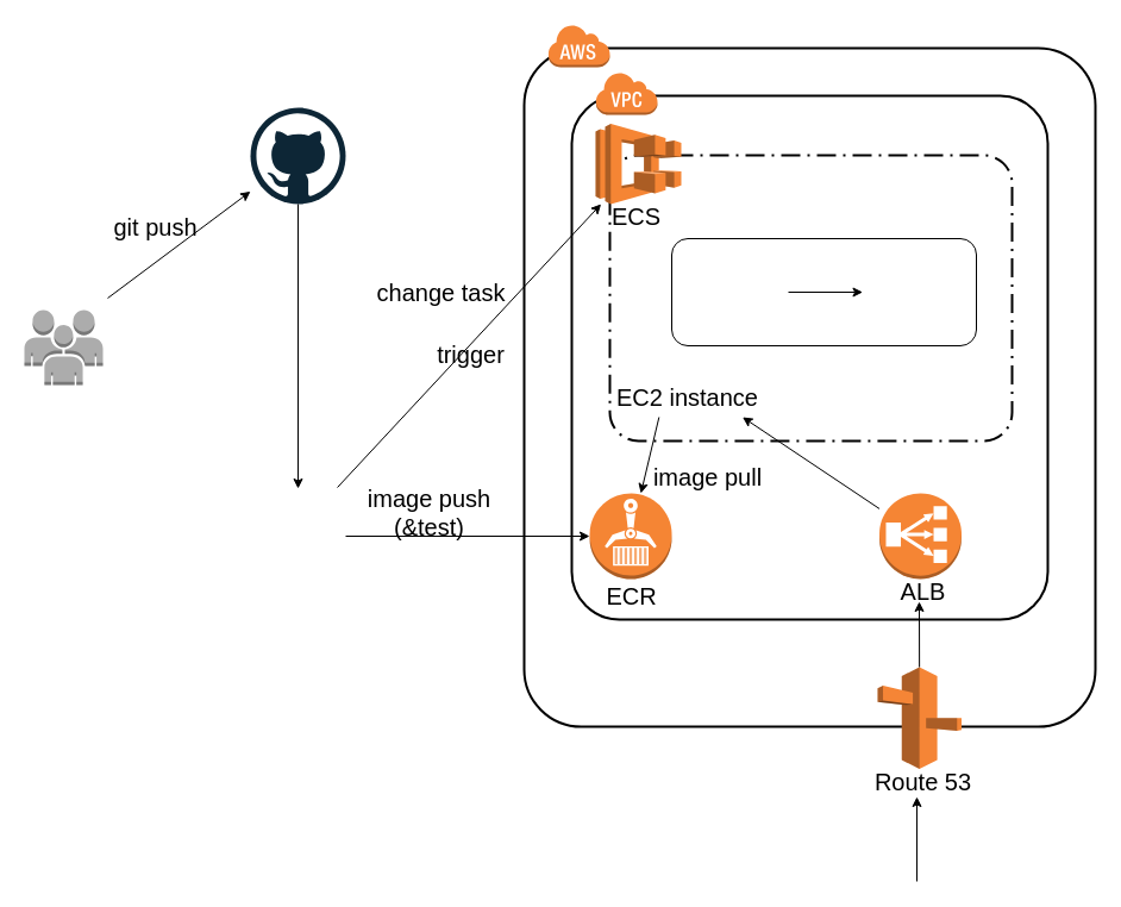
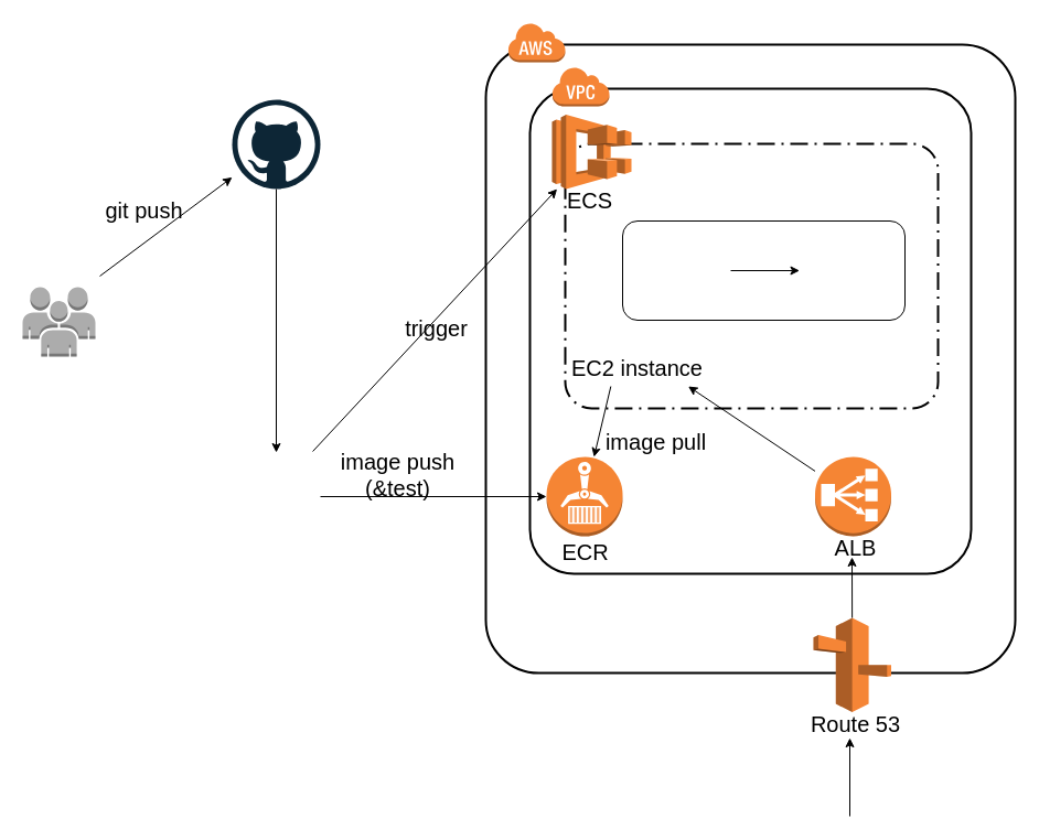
- <mxCell id="26" value="&lt;span style=&quot;font-size: 20px&quot;&gt;change task&lt;/span&gt;" style="text;html=1;resizable=0;autosize=1;align=center;verticalAlign=middle;points=[];fillColor=none;strokeColor=none;rounded=0;" vertex="1" parent="1"><mxGeometry x="310" y="235" width="120" height="20" as="geometry" /></mxCell>
